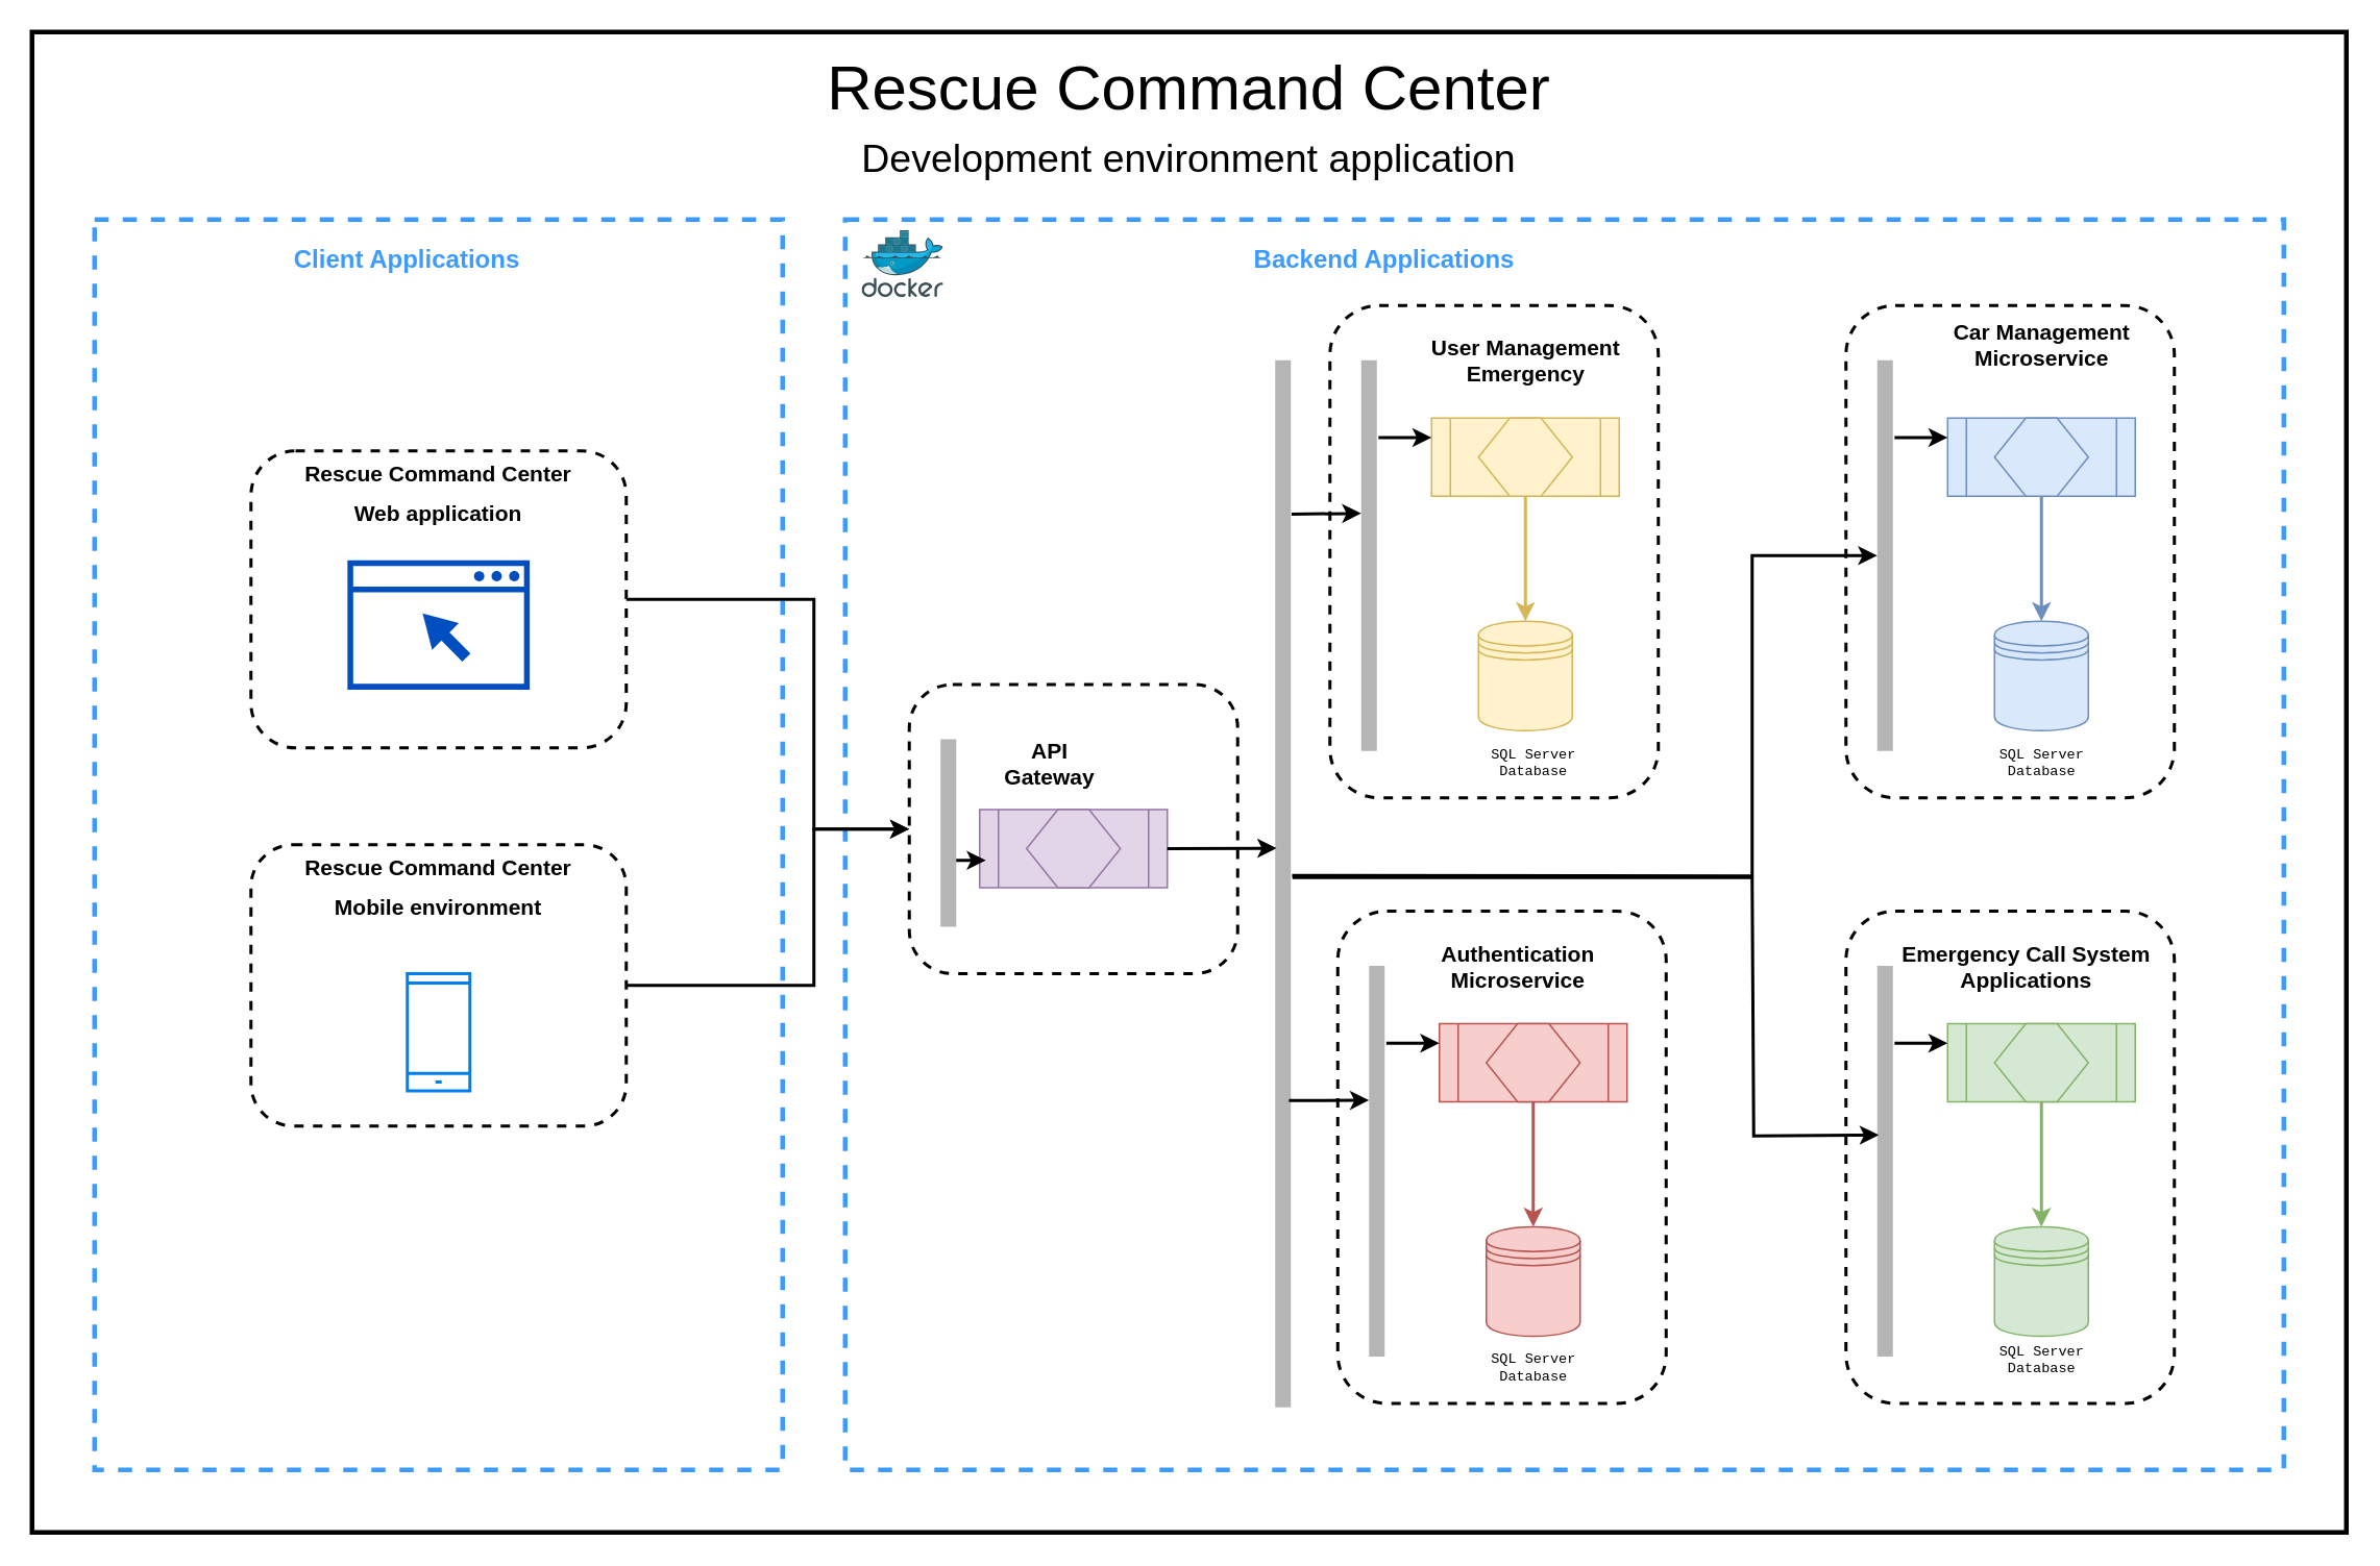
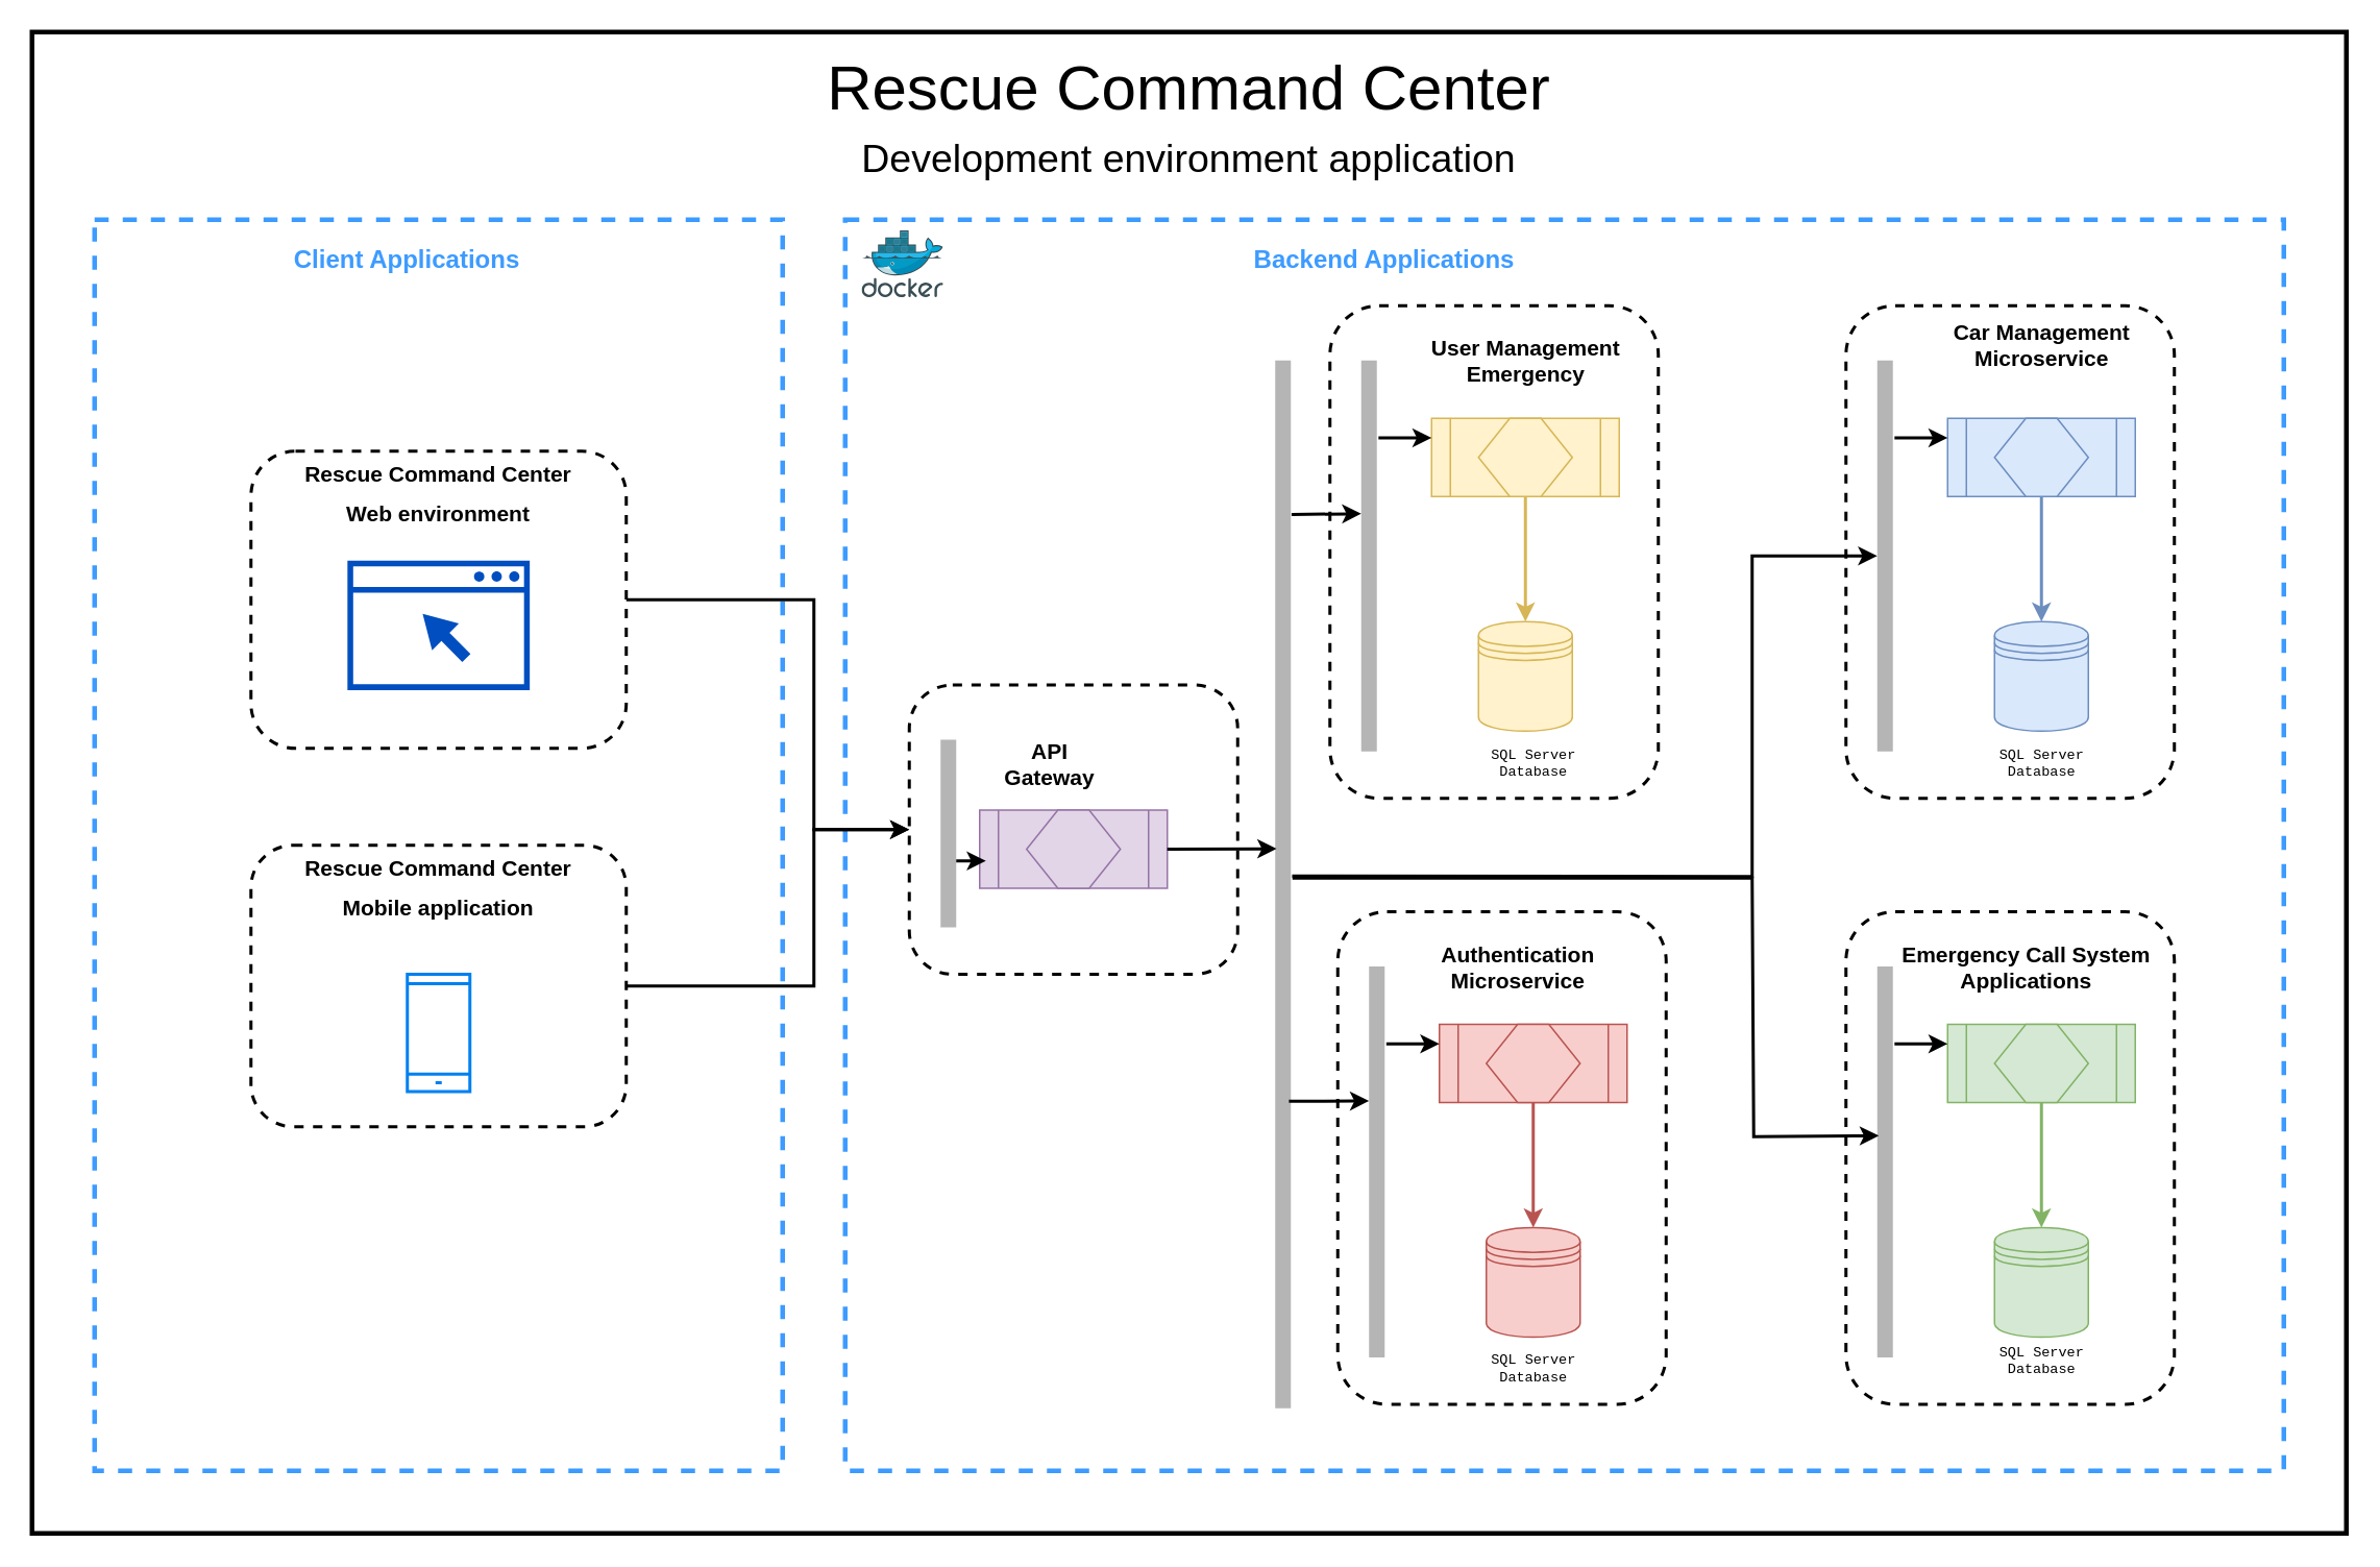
- <mxCell id="11" value="Web application" style="text;html=1;align=center;verticalAlign=middle;whiteSpace=wrap;rounded=0;fontStyle=1;fontSize=14;" parent="1" vertex="1"><mxGeometry x="206.25" y="313" width="147.5" height="30" as="geometry" /></mxCell>
+ <mxCell id="11" value="Web environment" style="text;html=1;align=center;verticalAlign=middle;whiteSpace=wrap;rounded=0;fontStyle=1;fontSize=14;" parent="1" vertex="1"><mxGeometry x="206.25" y="313" width="147.5" height="30" as="geometry" /></mxCell>
- <mxCell id="16" value="Mobile environment" style="text;html=1;align=center;verticalAlign=middle;whiteSpace=wrap;rounded=0;fontStyle=1;fontSize=14;" parent="1" vertex="1"><mxGeometry x="206.25" y="565" width="147.5" height="30" as="geometry" /></mxCell>
+ <mxCell id="16" value="Mobile application" style="text;html=1;align=center;verticalAlign=middle;whiteSpace=wrap;rounded=0;fontStyle=1;fontSize=14;" parent="1" vertex="1"><mxGeometry x="206.25" y="565" width="147.5" height="30" as="geometry" /></mxCell>
